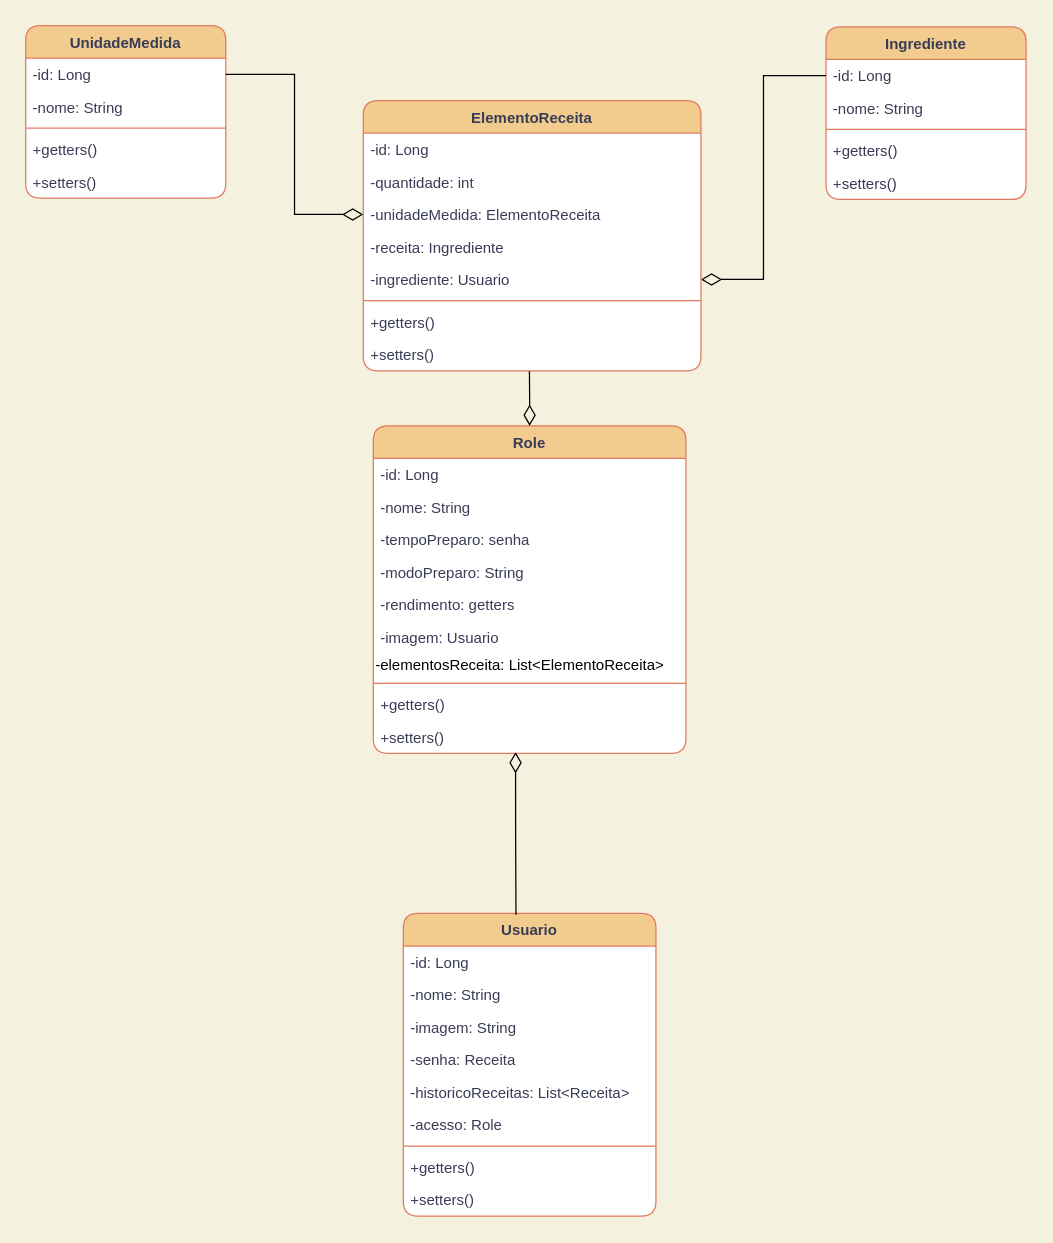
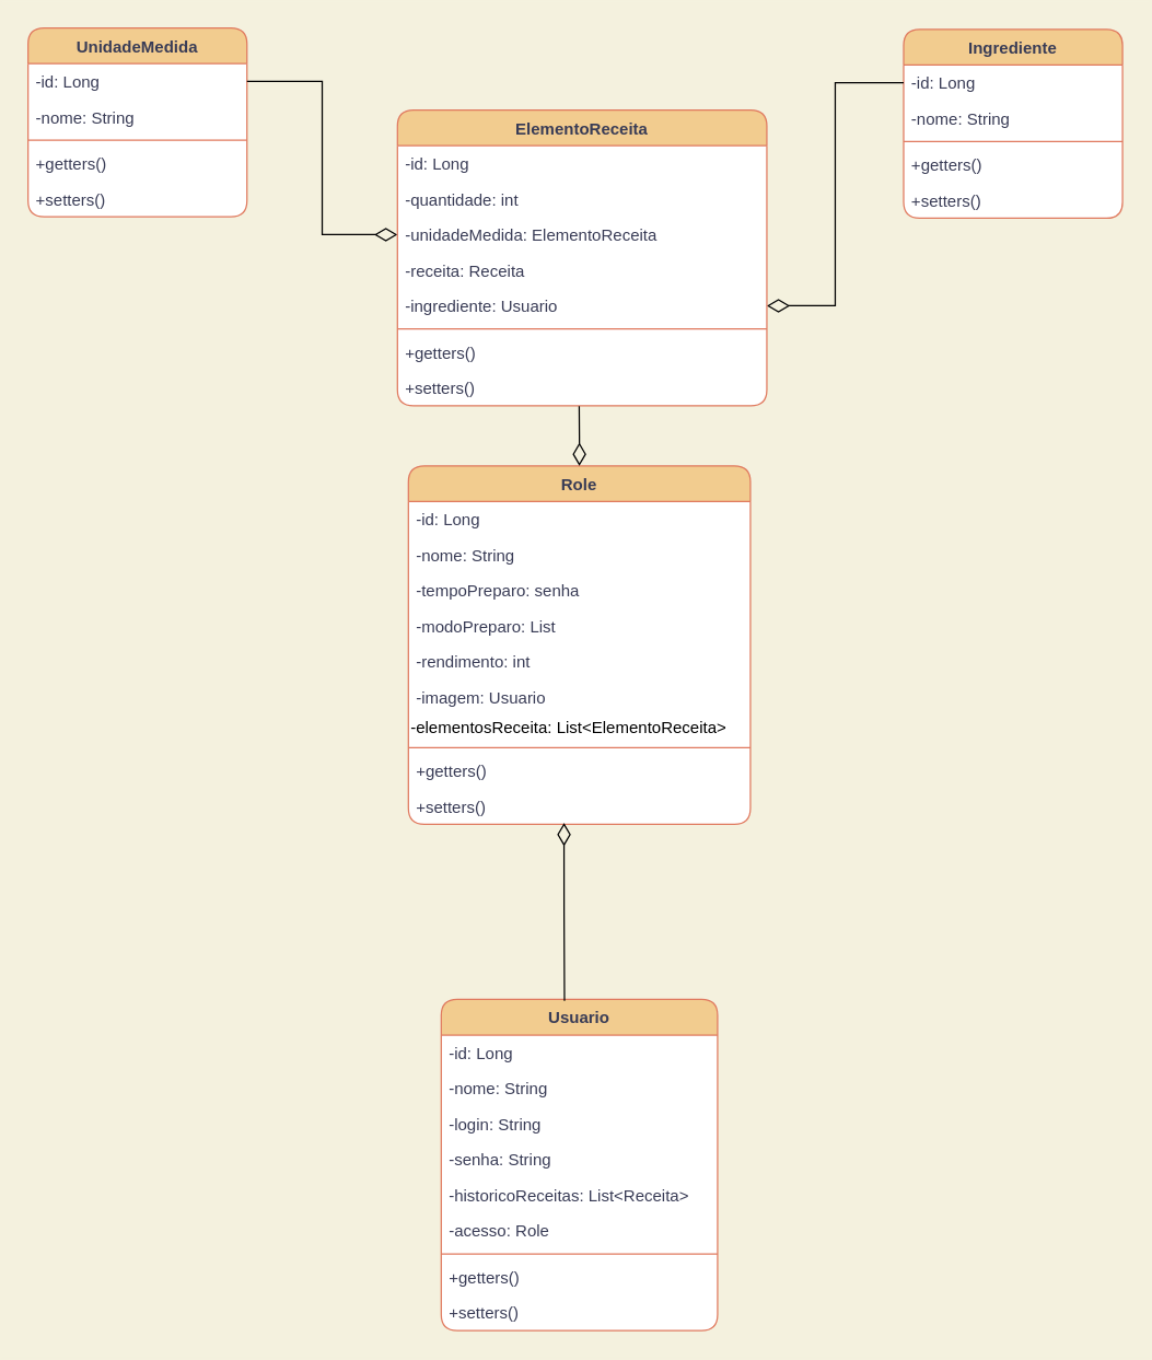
- <mxCell id="42" value="-receita: Ingrediente" style="text;align=left;verticalAlign=top;spacingLeft=4;spacingRight=4;overflow=hidden;rotatable=0;points=[[0,0.5],[1,0.5]];portConstraint=eastwest;rounded=1;sketch=0;shadow=0;labelBackgroundColor=none;labelBorderColor=none;fontColor=#393C56;" vertex="1" parent="38"><mxGeometry y="104" width="270" height="26" as="geometry" /></mxCell>
+ <mxCell id="42" value="-receita: Receita" style="text;align=left;verticalAlign=top;spacingLeft=4;spacingRight=4;overflow=hidden;rotatable=0;points=[[0,0.5],[1,0.5]];portConstraint=eastwest;rounded=1;sketch=0;shadow=0;labelBackgroundColor=none;labelBorderColor=none;fontColor=#393C56;" vertex="1" parent="38"><mxGeometry y="104" width="270" height="26" as="geometry" /></mxCell>
- <mxCell id="6" value="-modoPreparo: String" style="text;align=left;verticalAlign=top;spacingLeft=4;spacingRight=4;overflow=hidden;rotatable=0;points=[[0,0.5],[1,0.5]];portConstraint=eastwest;rounded=1;sketch=0;shadow=0;labelBackgroundColor=none;labelBorderColor=none;fontColor=#393C56;" parent="2" vertex="1"><mxGeometry y="104" width="250" height="26" as="geometry" /></mxCell>
+ <mxCell id="6" value="-modoPreparo: List" style="text;align=left;verticalAlign=top;spacingLeft=4;spacingRight=4;overflow=hidden;rotatable=0;points=[[0,0.5],[1,0.5]];portConstraint=eastwest;rounded=1;sketch=0;shadow=0;labelBackgroundColor=none;labelBorderColor=none;fontColor=#393C56;" parent="2" vertex="1"><mxGeometry y="104" width="250" height="26" as="geometry" /></mxCell>
- <mxCell id="7" value="-rendimento: getters" style="text;align=left;verticalAlign=top;spacingLeft=4;spacingRight=4;overflow=hidden;rotatable=0;points=[[0,0.5],[1,0.5]];portConstraint=eastwest;rounded=1;sketch=0;shadow=0;labelBackgroundColor=none;labelBorderColor=none;fontColor=#393C56;" parent="2" vertex="1"><mxGeometry y="130" width="250" height="26" as="geometry" /></mxCell>
+ <mxCell id="7" value="-rendimento: int" style="text;align=left;verticalAlign=top;spacingLeft=4;spacingRight=4;overflow=hidden;rotatable=0;points=[[0,0.5],[1,0.5]];portConstraint=eastwest;rounded=1;sketch=0;shadow=0;labelBackgroundColor=none;labelBorderColor=none;fontColor=#393C56;" parent="2" vertex="1"><mxGeometry y="130" width="250" height="26" as="geometry" /></mxCell>
- <mxCell id="28" value="-imagem: String" style="text;strokeColor=none;fillColor=none;align=left;verticalAlign=top;spacingLeft=4;spacingRight=4;overflow=hidden;rotatable=0;points=[[0,0.5],[1,0.5]];portConstraint=eastwest;fontColor=#393C56;rounded=1;swimlaneFillColor=default;" parent="25" vertex="1"><mxGeometry y="78" width="202" height="26" as="geometry" /></mxCell>
+ <mxCell id="28" value="-login: String" style="text;strokeColor=none;fillColor=none;align=left;verticalAlign=top;spacingLeft=4;spacingRight=4;overflow=hidden;rotatable=0;points=[[0,0.5],[1,0.5]];portConstraint=eastwest;fontColor=#393C56;rounded=1;swimlaneFillColor=default;" parent="25" vertex="1"><mxGeometry y="78" width="202" height="26" as="geometry" /></mxCell>
- <mxCell id="29" value="-senha: Receita" style="text;strokeColor=none;fillColor=none;align=left;verticalAlign=top;spacingLeft=4;spacingRight=4;overflow=hidden;rotatable=0;points=[[0,0.5],[1,0.5]];portConstraint=eastwest;fontColor=#393C56;rounded=1;swimlaneFillColor=default;" parent="25" vertex="1"><mxGeometry y="104" width="202" height="26" as="geometry" /></mxCell>
+ <mxCell id="29" value="-senha: String" style="text;strokeColor=none;fillColor=none;align=left;verticalAlign=top;spacingLeft=4;spacingRight=4;overflow=hidden;rotatable=0;points=[[0,0.5],[1,0.5]];portConstraint=eastwest;fontColor=#393C56;rounded=1;swimlaneFillColor=default;" parent="25" vertex="1"><mxGeometry y="104" width="202" height="26" as="geometry" /></mxCell>
